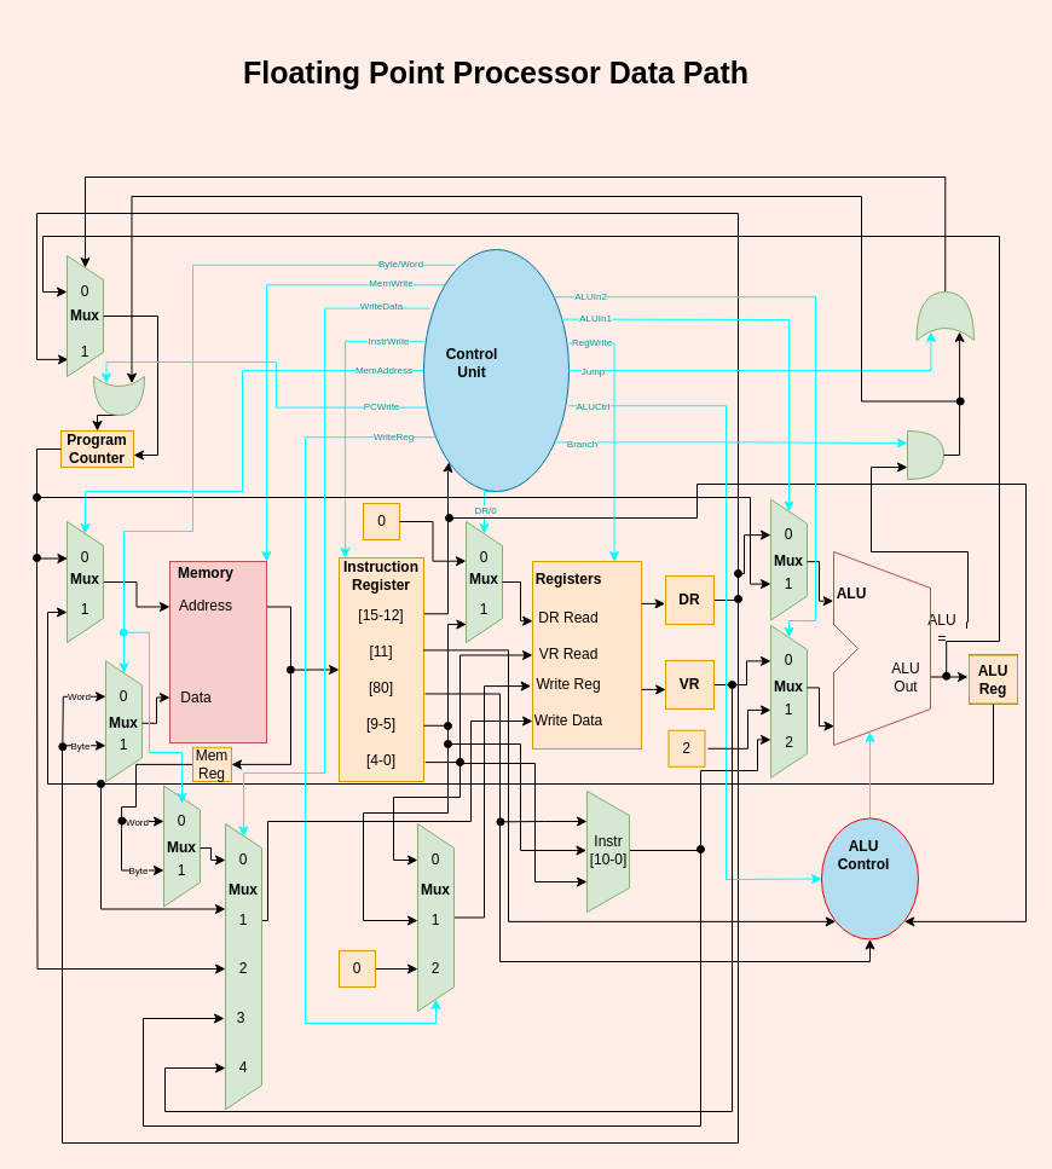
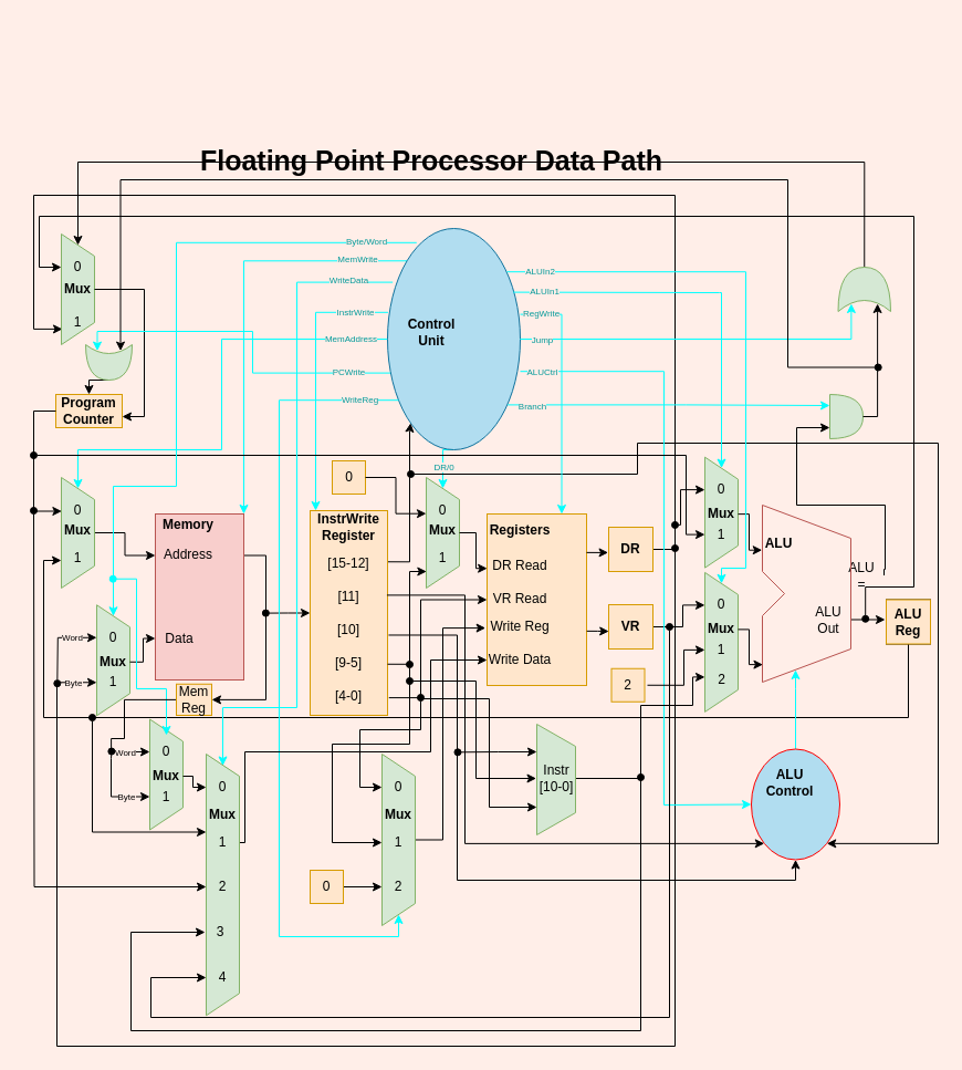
- <mxCell id="120" value="Floating Point Processor Data Path" style="text;html=1;strokeColor=none;fillColor=none;align=center;verticalAlign=middle;whiteSpace=wrap;rounded=0;fontStyle=1;fontSize=25;" parent="1" vertex="1"><mxGeometry x="123" y="20" width="574" height="77" as="geometry" /></mxCell>
+ <mxCell id="120" value="Floating Point Processor Data Path" style="text;html=1;strokeColor=none;fillColor=none;align=center;verticalAlign=middle;whiteSpace=wrap;rounded=0;fontStyle=1;fontSize=25;" parent="1" vertex="1"><mxGeometry x="103" y="105" width="574" height="77" as="geometry" /></mxCell>
- <mxCell id="14" value="Instruction&lt;br&gt;Register" style="text;html=1;strokeColor=none;fillColor=none;align=center;verticalAlign=middle;whiteSpace=wrap;rounded=0;fontStyle=1" parent="1" vertex="1"><mxGeometry x="285" y="461" width="60" height="30" as="geometry" /></mxCell>
+ <mxCell id="14" value="InstrWrite&lt;br&gt;Register" style="text;html=1;strokeColor=none;fillColor=none;align=center;verticalAlign=middle;whiteSpace=wrap;rounded=0;fontStyle=1" parent="1" vertex="1"><mxGeometry x="285" y="461" width="60" height="30" as="geometry" /></mxCell>
- <mxCell id="70" value="[80]" style="text;html=1;strokeColor=none;fillColor=none;align=center;verticalAlign=middle;whiteSpace=wrap;rounded=0;" parent="1" vertex="1"><mxGeometry x="290" y="554" width="50" height="30" as="geometry" /></mxCell>
+ <mxCell id="70" value="[10]" style="text;html=1;strokeColor=none;fillColor=none;align=center;verticalAlign=middle;whiteSpace=wrap;rounded=0;" parent="1" vertex="1"><mxGeometry x="290" y="554" width="50" height="30" as="geometry" /></mxCell>
